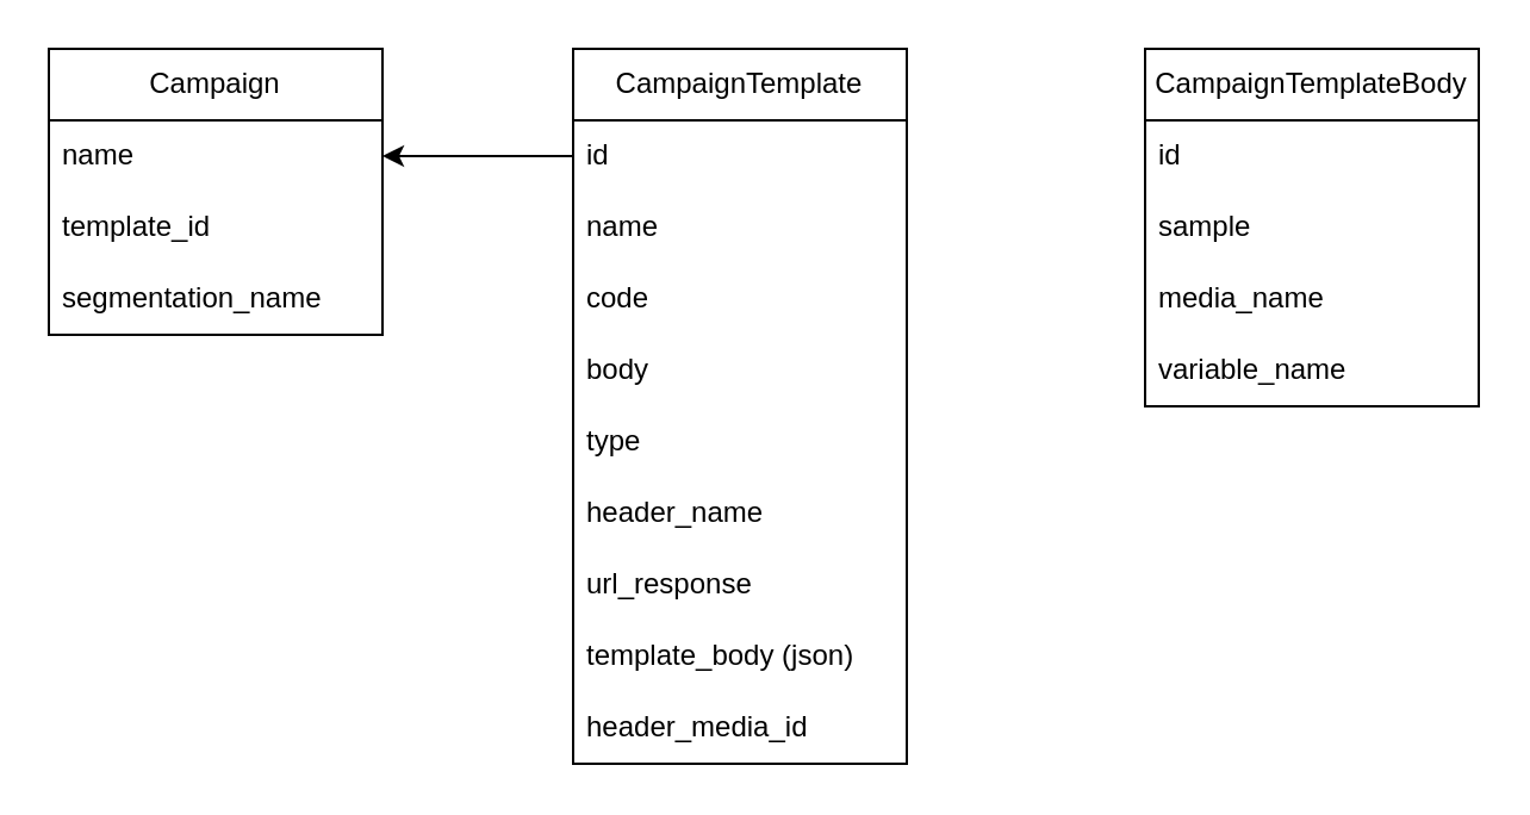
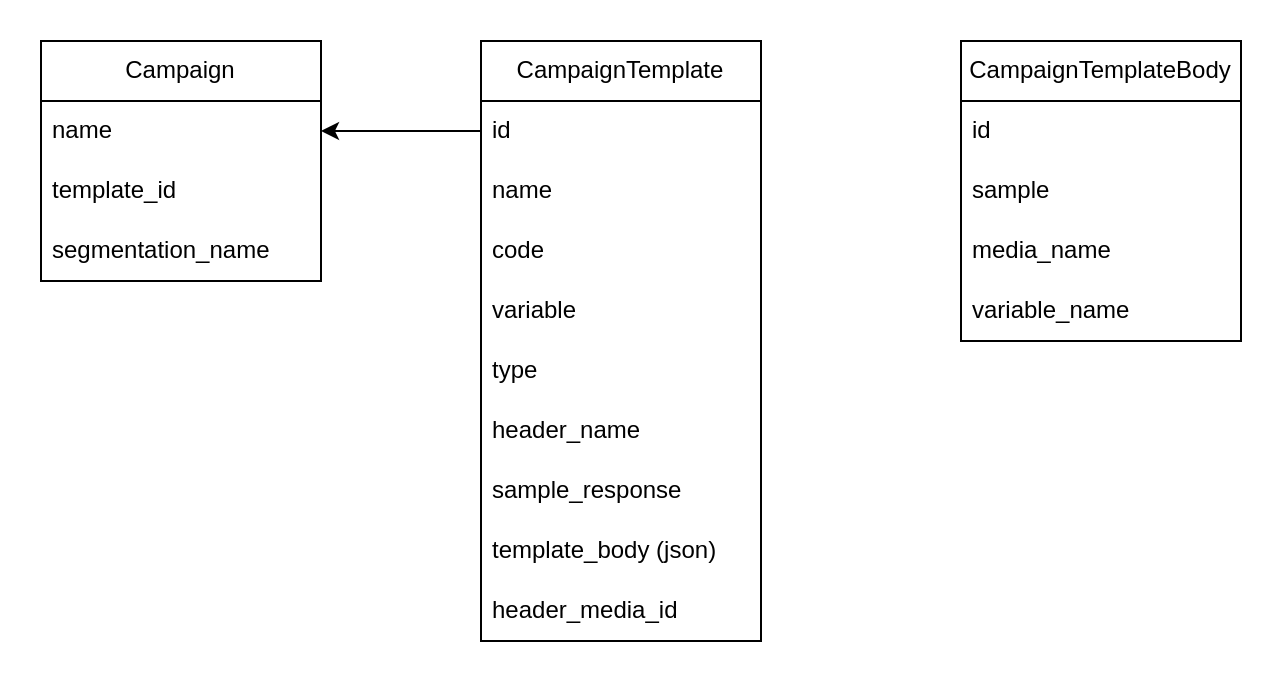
- <mxCell id="10" value="body" style="text;strokeColor=none;fillColor=none;align=left;verticalAlign=middle;spacingLeft=4;spacingRight=4;overflow=hidden;points=[[0,0.5],[1,0.5]];portConstraint=eastwest;rotatable=0;whiteSpace=wrap;html=1;" vertex="1" parent="6"><mxGeometry y="120" width="140" height="30" as="geometry" /></mxCell>
+ <mxCell id="10" value="variable" style="text;strokeColor=none;fillColor=none;align=left;verticalAlign=middle;spacingLeft=4;spacingRight=4;overflow=hidden;points=[[0,0.5],[1,0.5]];portConstraint=eastwest;rotatable=0;whiteSpace=wrap;html=1;" vertex="1" parent="6"><mxGeometry y="120" width="140" height="30" as="geometry" /></mxCell>
- <mxCell id="13" value="url_response" style="text;strokeColor=none;fillColor=none;align=left;verticalAlign=middle;spacingLeft=4;spacingRight=4;overflow=hidden;points=[[0,0.5],[1,0.5]];portConstraint=eastwest;rotatable=0;whiteSpace=wrap;html=1;" vertex="1" parent="6"><mxGeometry y="210" width="140" height="30" as="geometry" /></mxCell>
+ <mxCell id="13" value="sample_response" style="text;strokeColor=none;fillColor=none;align=left;verticalAlign=middle;spacingLeft=4;spacingRight=4;overflow=hidden;points=[[0,0.5],[1,0.5]];portConstraint=eastwest;rotatable=0;whiteSpace=wrap;html=1;" vertex="1" parent="6"><mxGeometry y="210" width="140" height="30" as="geometry" /></mxCell>
